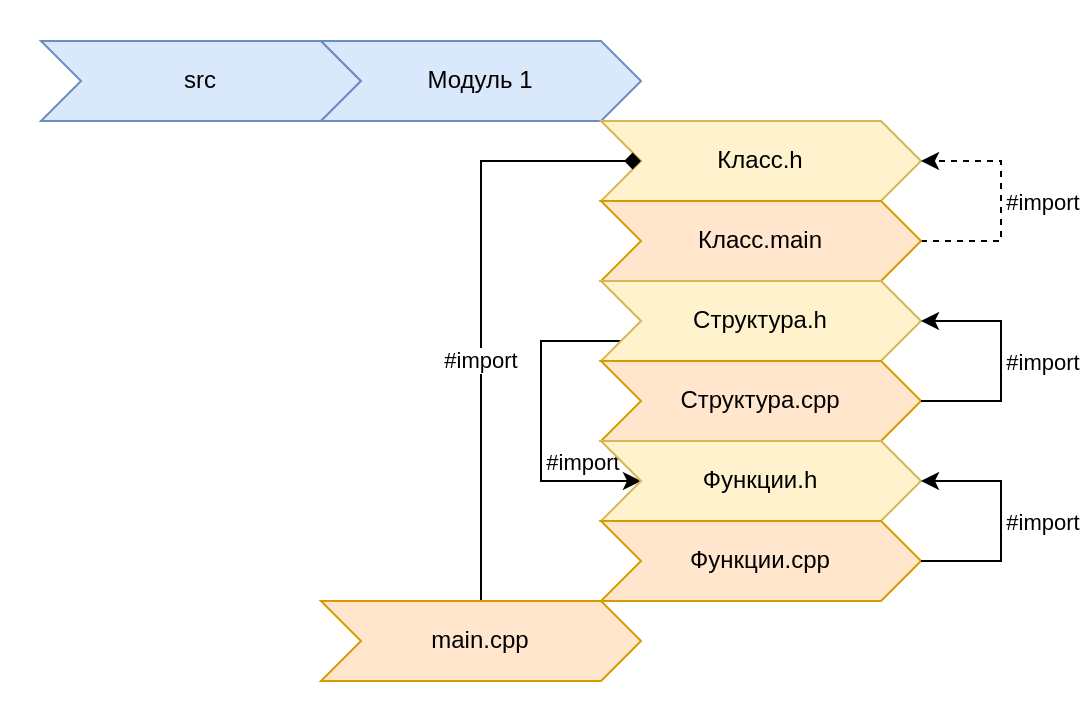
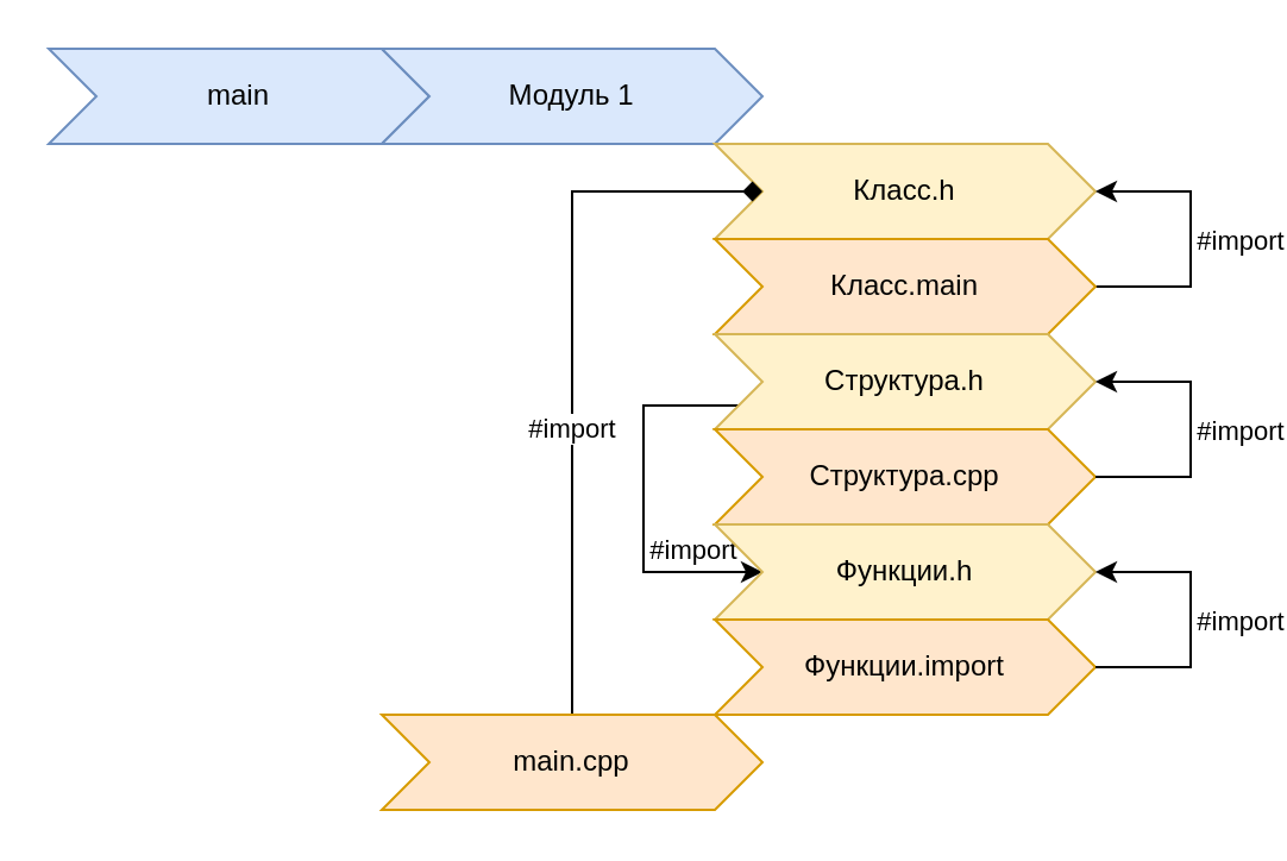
- <mxCell id="2" value="src" style="shape=step;perimeter=stepPerimeter;whiteSpace=wrap;html=1;fixedSize=1;fillColor=#dae8fc;strokeColor=#6c8ebf;" parent="1" vertex="1"><mxGeometry x="20" y="20" width="160" height="40" as="geometry" /></mxCell>
+ <mxCell id="2" value="main" style="shape=step;perimeter=stepPerimeter;whiteSpace=wrap;html=1;fixedSize=1;fillColor=#dae8fc;strokeColor=#6c8ebf;" parent="1" vertex="1"><mxGeometry x="20" y="20" width="160" height="40" as="geometry" /></mxCell>
- <mxCell id="5" style="edgeStyle=orthogonalEdgeStyle;rounded=0;orthogonalLoop=1;jettySize=auto;html=1;dashed=1;" parent="1" source="10" target="4" edge="1"><mxGeometry relative="1" as="geometry"><Array as="points"><mxPoint x="500" y="120" /><mxPoint x="500" y="80" /></Array></mxGeometry></mxCell>
+ <mxCell id="5" style="edgeStyle=orthogonalEdgeStyle;rounded=0;orthogonalLoop=1;jettySize=auto;html=1;" parent="1" source="10" target="4" edge="1"><mxGeometry relative="1" as="geometry"><Array as="points"><mxPoint x="500" y="120" /><mxPoint x="500" y="80" /></Array></mxGeometry></mxCell>
- <mxCell id="15" value="Функции.cpp" style="shape=step;perimeter=stepPerimeter;whiteSpace=wrap;html=1;fixedSize=1;fillColor=#ffe6cc;strokeColor=#d79b00;" parent="1" vertex="1"><mxGeometry x="300" y="260" width="160" height="40" as="geometry" /></mxCell>
+ <mxCell id="15" value="Функции.import" style="shape=step;perimeter=stepPerimeter;whiteSpace=wrap;html=1;fixedSize=1;fillColor=#ffe6cc;strokeColor=#d79b00;" parent="1" vertex="1"><mxGeometry x="300" y="260" width="160" height="40" as="geometry" /></mxCell>
